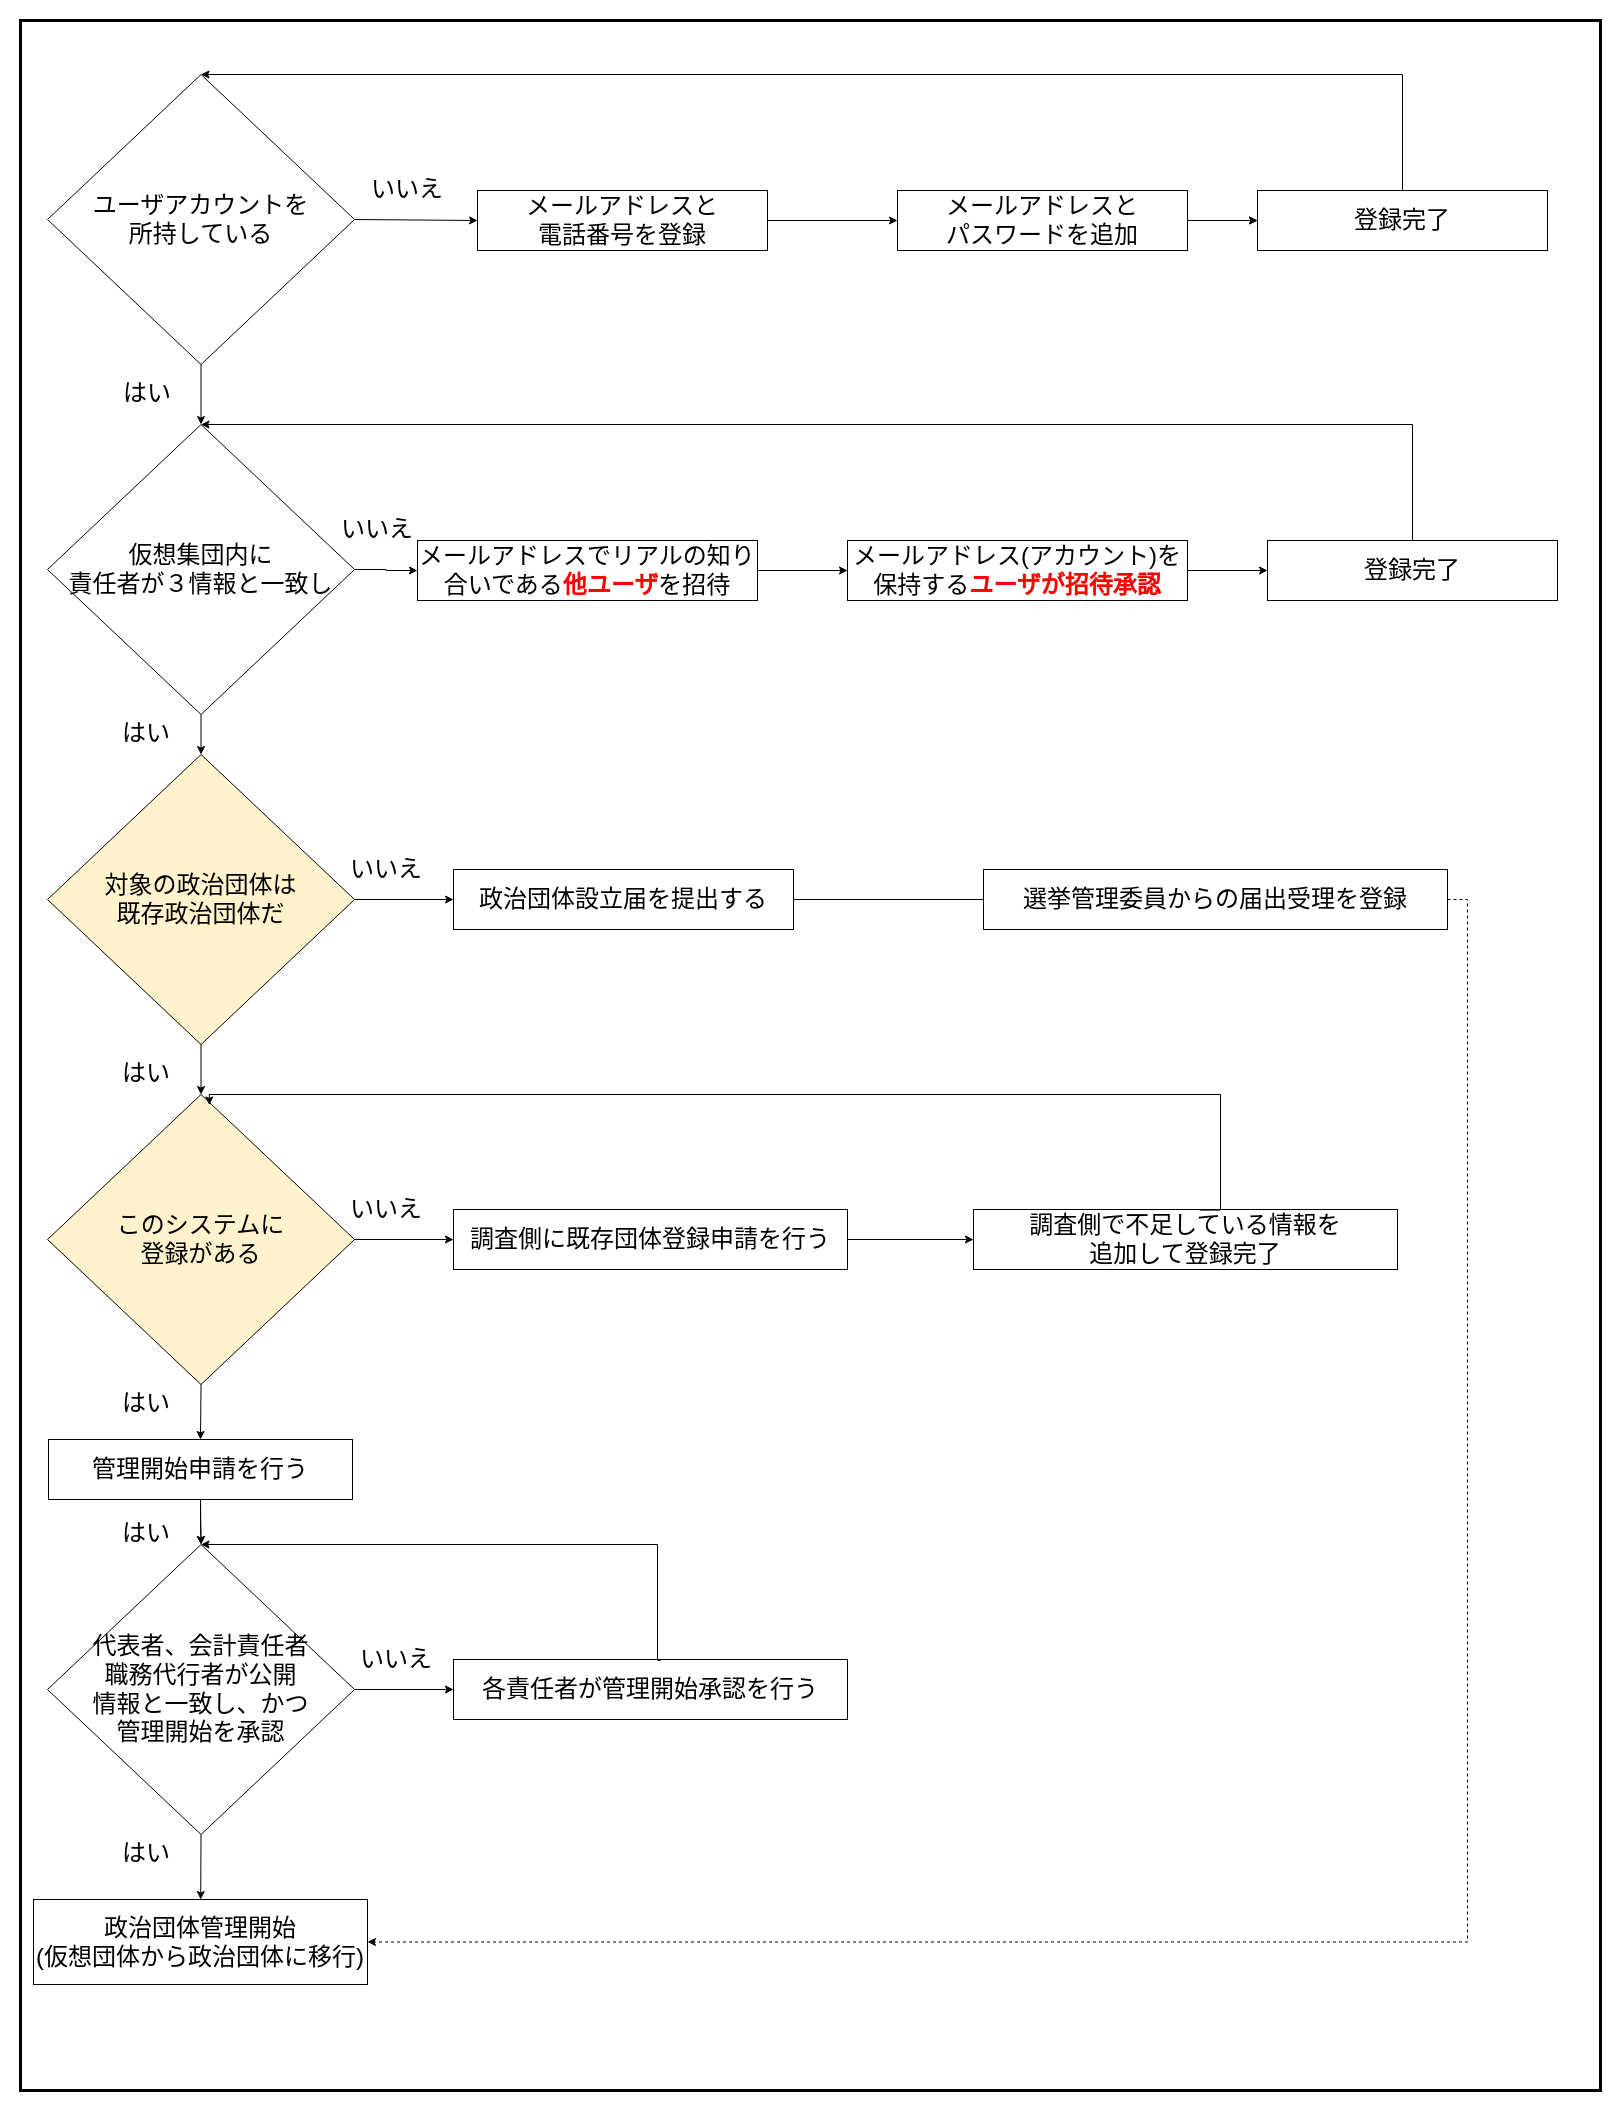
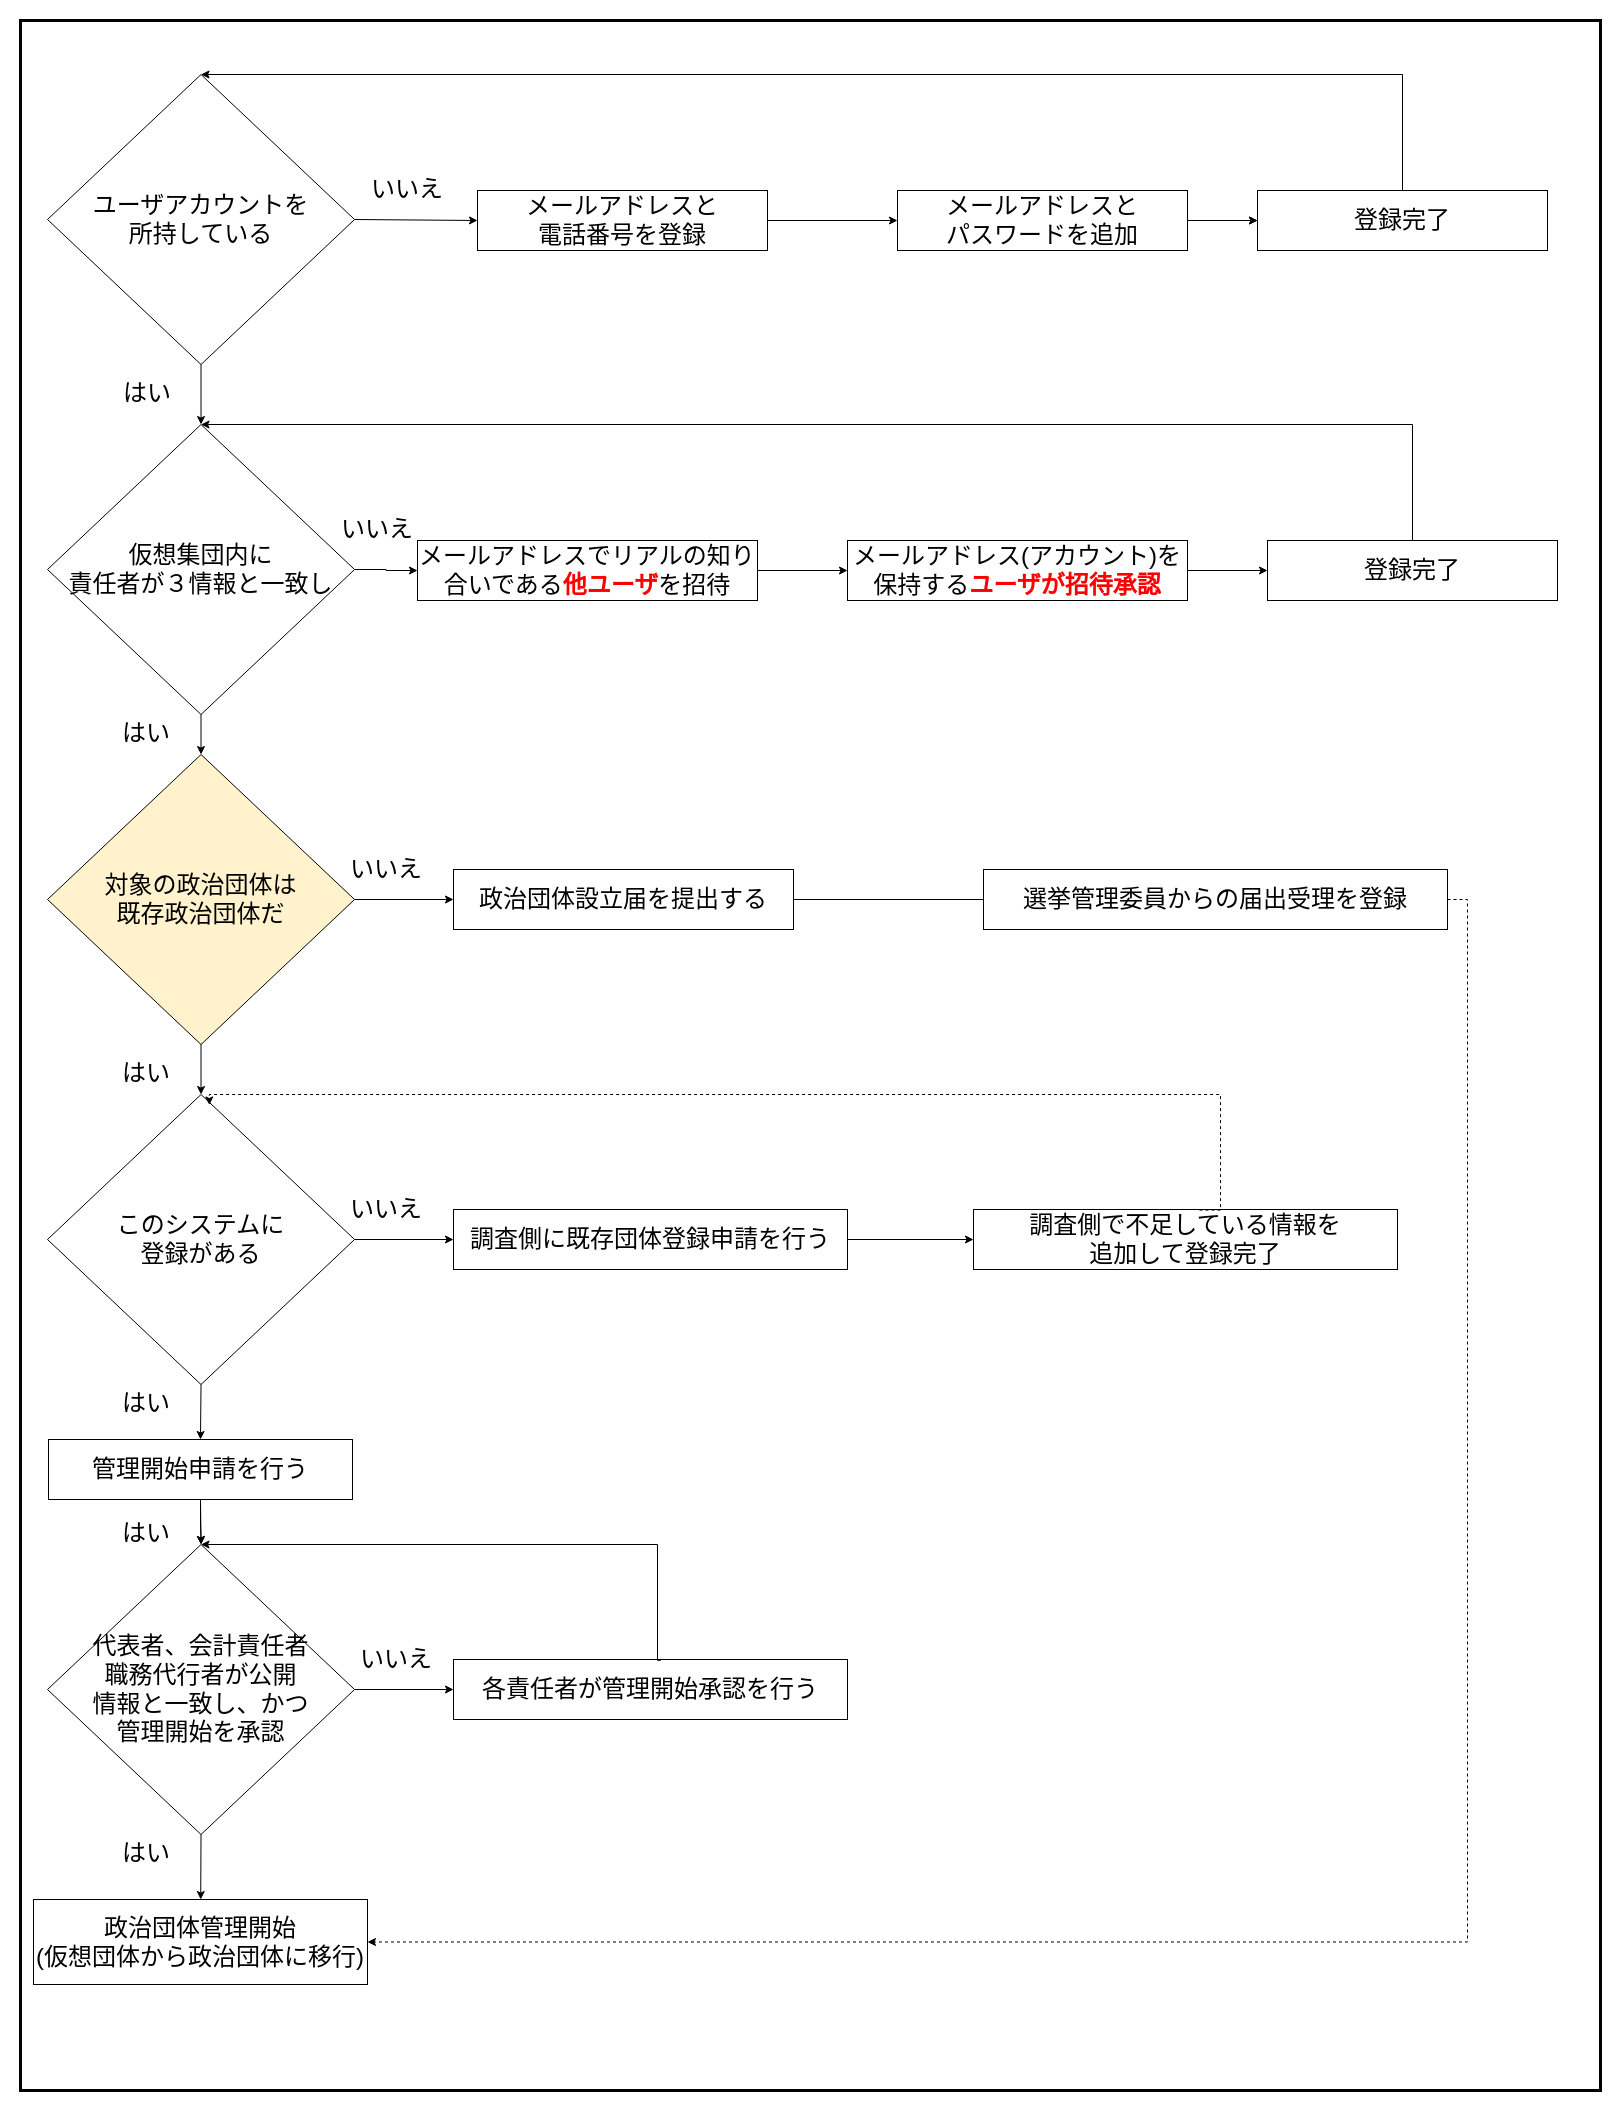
- <mxCell id="39" value="" style="edgeStyle=orthogonalEdgeStyle;rounded=0;orthogonalLoop=1;jettySize=auto;html=1;exitX=0.533;exitY=0.01;exitDx=0;exitDy=0;exitPerimeter=0;entryX=0.527;entryY=0.036;entryDx=0;entryDy=0;entryPerimeter=0;" edge="1" parent="3" source="37" target="29"><mxGeometry relative="1" as="geometry"><mxPoint x="857" y="1099" as="sourcePoint" /><mxPoint x="477" y="1044" as="targetPoint" /><Array as="points"><mxPoint x="1220" y="1094" /><mxPoint x="209" y="1094" /></Array></mxGeometry></mxCell>
+ <mxCell id="39" value="" style="edgeStyle=orthogonalEdgeStyle;rounded=0;orthogonalLoop=1;jettySize=auto;html=1;exitX=0.533;exitY=0.01;exitDx=0;exitDy=0;exitPerimeter=0;entryX=0.527;entryY=0.036;entryDx=0;entryDy=0;entryPerimeter=0;dashed=1;" edge="1" parent="3" source="37" target="29"><mxGeometry relative="1" as="geometry"><mxPoint x="857" y="1099" as="sourcePoint" /><mxPoint x="477" y="1044" as="targetPoint" /><Array as="points"><mxPoint x="1220" y="1094" /><mxPoint x="209" y="1094" /></Array></mxGeometry></mxCell>
- <mxCell id="29" value="&lt;span style=&quot;font-size: 24px;&quot;&gt;このシステムに&lt;/span&gt;&lt;div&gt;&lt;span style=&quot;font-size: 24px;&quot;&gt;登録がある&lt;/span&gt;&lt;/div&gt;" style="rhombus;whiteSpace=wrap;html=1;fillColor=#fff2cc;" vertex="1" parent="3"><mxGeometry x="47" y="1094" width="307.06" height="290" as="geometry" /></mxCell>
+ <mxCell id="29" value="&lt;span style=&quot;font-size: 24px;&quot;&gt;このシステムに&lt;/span&gt;&lt;div&gt;&lt;span style=&quot;font-size: 24px;&quot;&gt;登録がある&lt;/span&gt;&lt;/div&gt;" style="rhombus;whiteSpace=wrap;html=1;" vertex="1" parent="3"><mxGeometry x="47" y="1094" width="307.06" height="290" as="geometry" /></mxCell>
